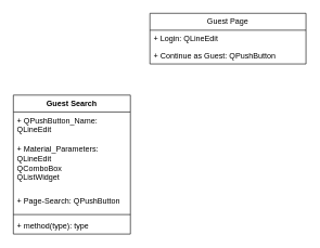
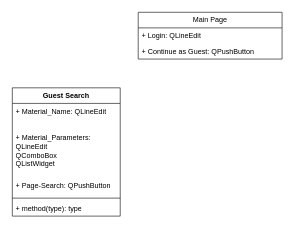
- <mxCell id="2" value="Guest Page" style="swimlane;fontStyle=0;childLayout=stackLayout;horizontal=1;startSize=26;fillColor=none;horizontalStack=0;resizeParent=1;resizeParentMax=0;resizeLast=0;collapsible=1;marginBottom=0;whiteSpace=wrap;html=1;" vertex="1" parent="1"><mxGeometry x="230" y="20" width="240" height="78" as="geometry" /></mxCell>
+ <mxCell id="2" value="Main Page" style="swimlane;fontStyle=0;childLayout=stackLayout;horizontal=1;startSize=26;fillColor=none;horizontalStack=0;resizeParent=1;resizeParentMax=0;resizeLast=0;collapsible=1;marginBottom=0;whiteSpace=wrap;html=1;" vertex="1" parent="1"><mxGeometry x="230" y="20" width="240" height="78" as="geometry" /></mxCell>
- <mxCell id="6" value="+ QPushButton_Name: QLineEdit" style="text;strokeColor=none;fillColor=none;align=left;verticalAlign=top;spacingLeft=4;spacingRight=4;overflow=hidden;rotatable=0;points=[[0,0.5],[1,0.5]];portConstraint=eastwest;whiteSpace=wrap;html=1;" vertex="1" parent="5"><mxGeometry y="26" width="180" height="44" as="geometry" /></mxCell>
+ <mxCell id="6" value="+ Material_Name: QLineEdit" style="text;strokeColor=none;fillColor=none;align=left;verticalAlign=top;spacingLeft=4;spacingRight=4;overflow=hidden;rotatable=0;points=[[0,0.5],[1,0.5]];portConstraint=eastwest;whiteSpace=wrap;html=1;" vertex="1" parent="5"><mxGeometry y="26" width="180" height="44" as="geometry" /></mxCell>
